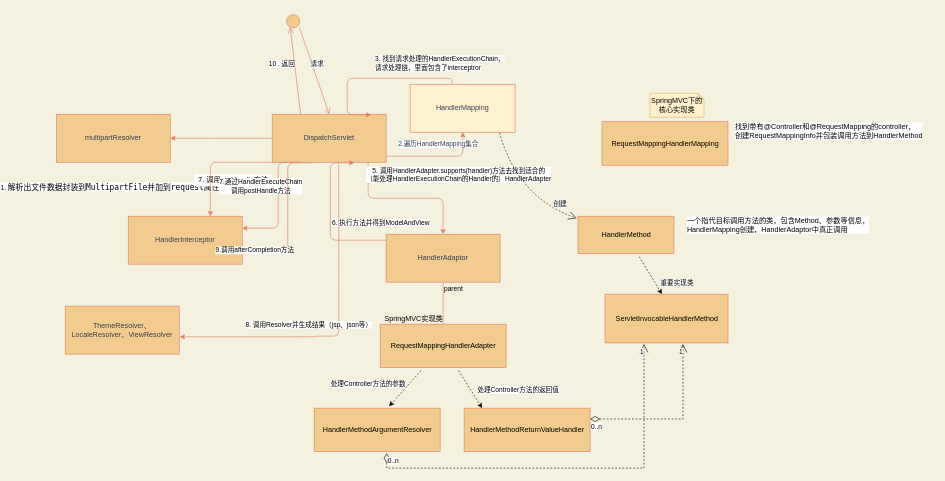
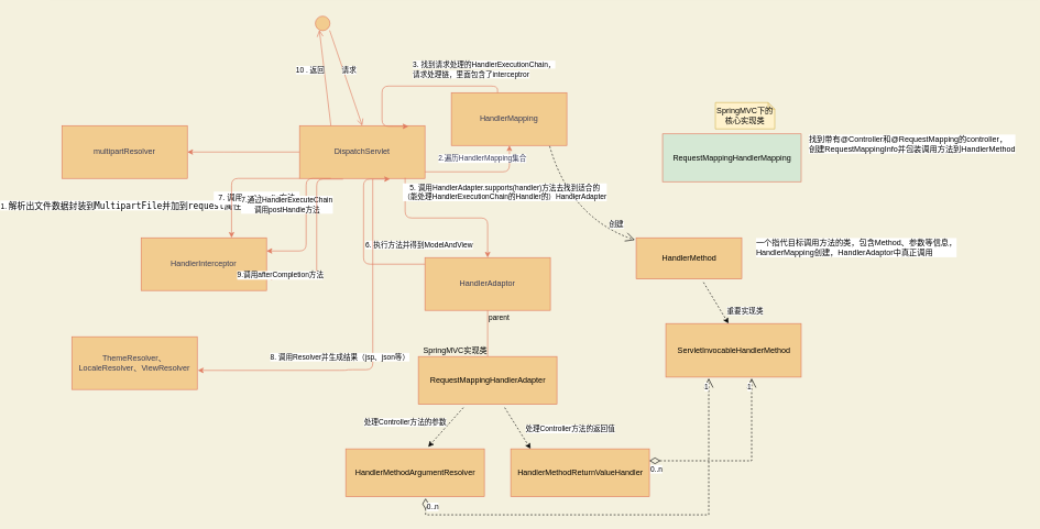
- <mxCell id="12" value="HandlerMapping" style="rounded=0;whiteSpace=wrap;html=1;fillColor=#fff2cc;strokeColor=#E07A5F;fontColor=#393C56;" parent="1" vertex="1"><mxGeometry x="610" y="140" width="175" height="80" as="geometry" /></mxCell>
+ <mxCell id="12" value="HandlerMapping" style="rounded=0;whiteSpace=wrap;html=1;fillColor=#F2CC8F;strokeColor=#E07A5F;fontColor=#393C56;" parent="1" vertex="1"><mxGeometry x="610" y="140" width="175" height="80" as="geometry" /></mxCell>
- <mxCell id="19" value="RequestMappingHandlerMapping" style="html=1;rounded=0;labelBackgroundColor=none;sketch=0;fontColor=default;strokeColor=#E07A5F;fillColor=#F2CC8F;" parent="1" vertex="1"><mxGeometry x="930" y="202.5" width="210" height="72.5" as="geometry" /></mxCell>
+ <mxCell id="19" value="RequestMappingHandlerMapping" style="html=1;rounded=0;labelBackgroundColor=none;sketch=0;fontColor=default;strokeColor=#E07A5F;fillColor=#d5e8d4;" parent="1" vertex="1"><mxGeometry x="930" y="202.5" width="210" height="72.5" as="geometry" /></mxCell>
